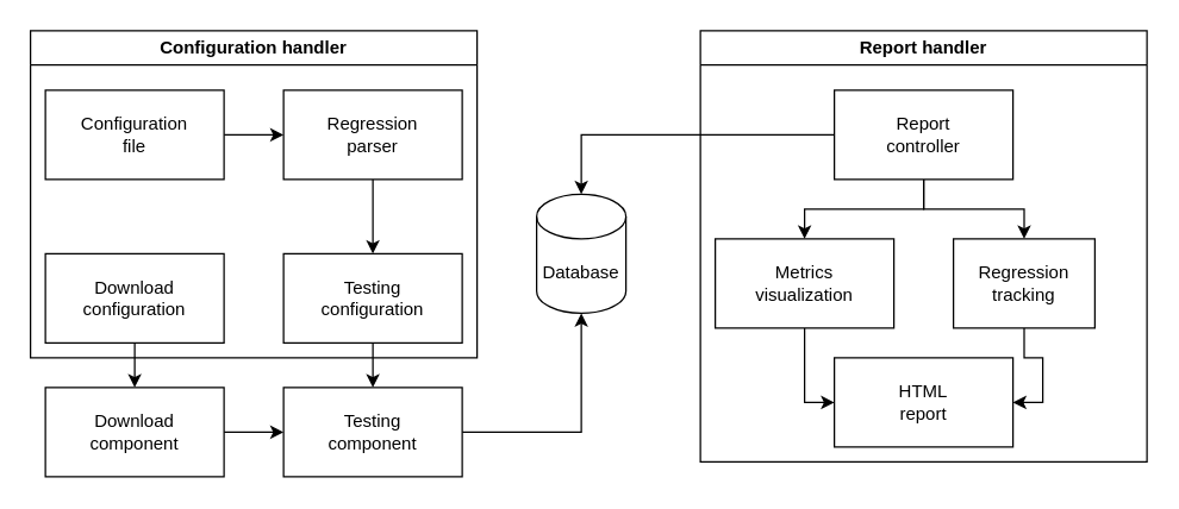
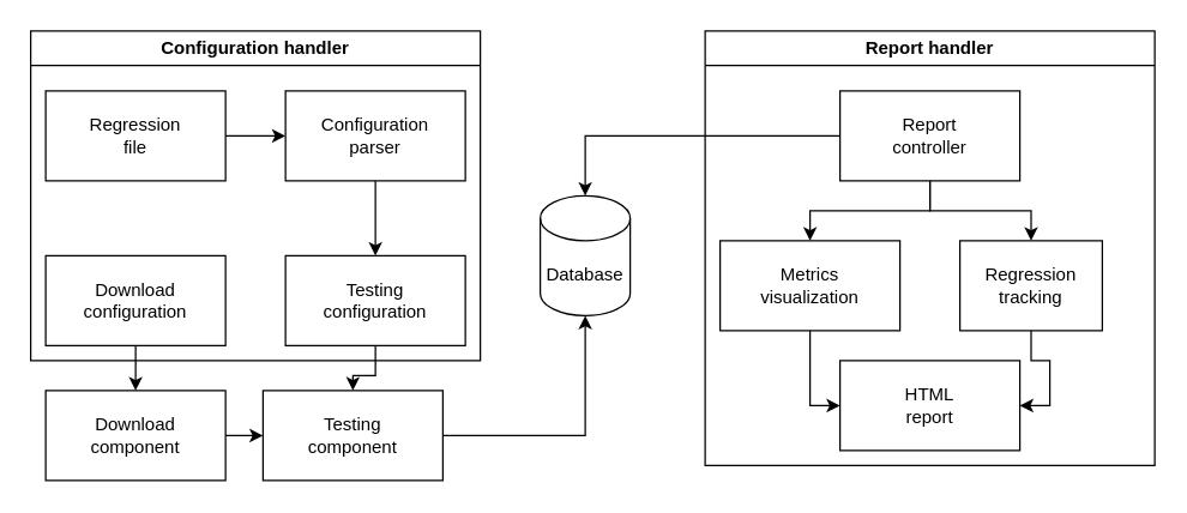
- <mxCell id="9" value="Configuration&lt;div&gt;file&lt;/div&gt;" style="rounded=0;whiteSpace=wrap;html=1;" parent="7" vertex="1"><mxGeometry x="10" y="40" width="120" height="60" as="geometry" /></mxCell>
+ <mxCell id="9" value="Regression&lt;div&gt;file&lt;/div&gt;" style="rounded=0;whiteSpace=wrap;html=1;" parent="7" vertex="1"><mxGeometry x="10" y="40" width="120" height="60" as="geometry" /></mxCell>
- <mxCell id="11" value="Regression&lt;div&gt;parser&lt;/div&gt;" style="rounded=0;whiteSpace=wrap;html=1;" parent="7" vertex="1"><mxGeometry x="170" y="40" width="120" height="60" as="geometry" /></mxCell>
+ <mxCell id="11" value="Configuration&lt;div&gt;parser&lt;/div&gt;" style="rounded=0;whiteSpace=wrap;html=1;" parent="7" vertex="1"><mxGeometry x="170" y="40" width="120" height="60" as="geometry" /></mxCell>
- <mxCell id="5" value="Testing&lt;div&gt;component&lt;/div&gt;" style="rounded=0;whiteSpace=wrap;html=1;" parent="1" vertex="1"><mxGeometry x="190" y="260" width="120" height="60" as="geometry" /></mxCell>
+ <mxCell id="5" value="Testing&lt;div&gt;component&lt;/div&gt;" style="rounded=0;whiteSpace=wrap;html=1;" parent="1" vertex="1"><mxGeometry x="175" y="260" width="120" height="60" as="geometry" /></mxCell>
